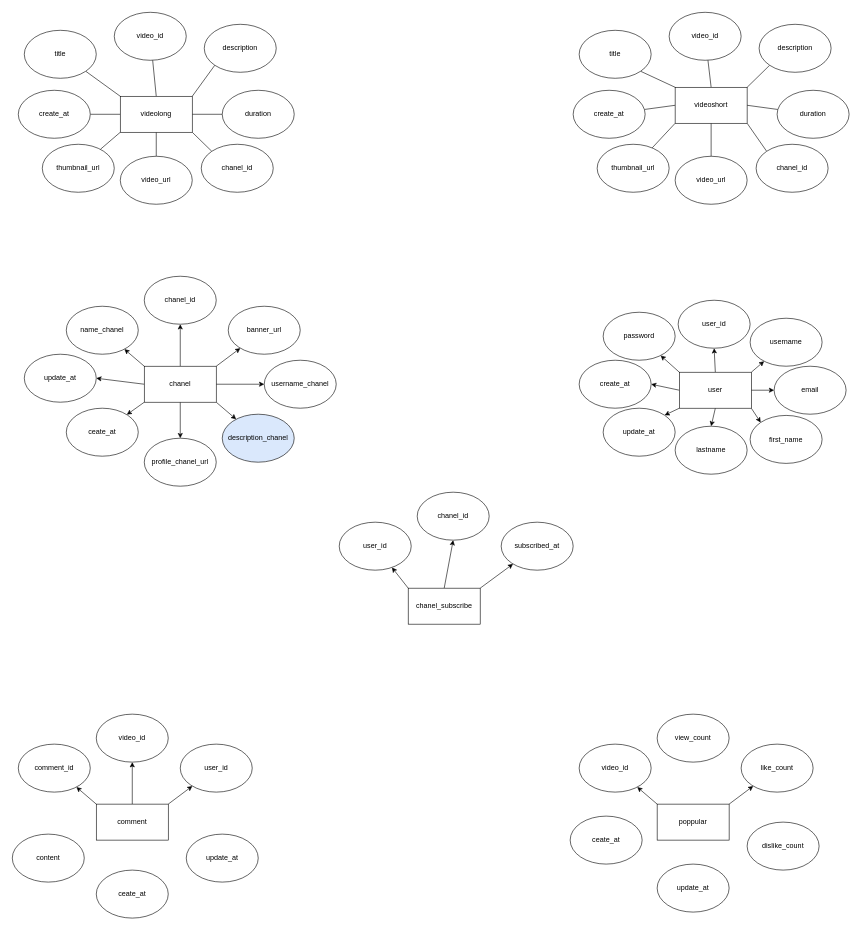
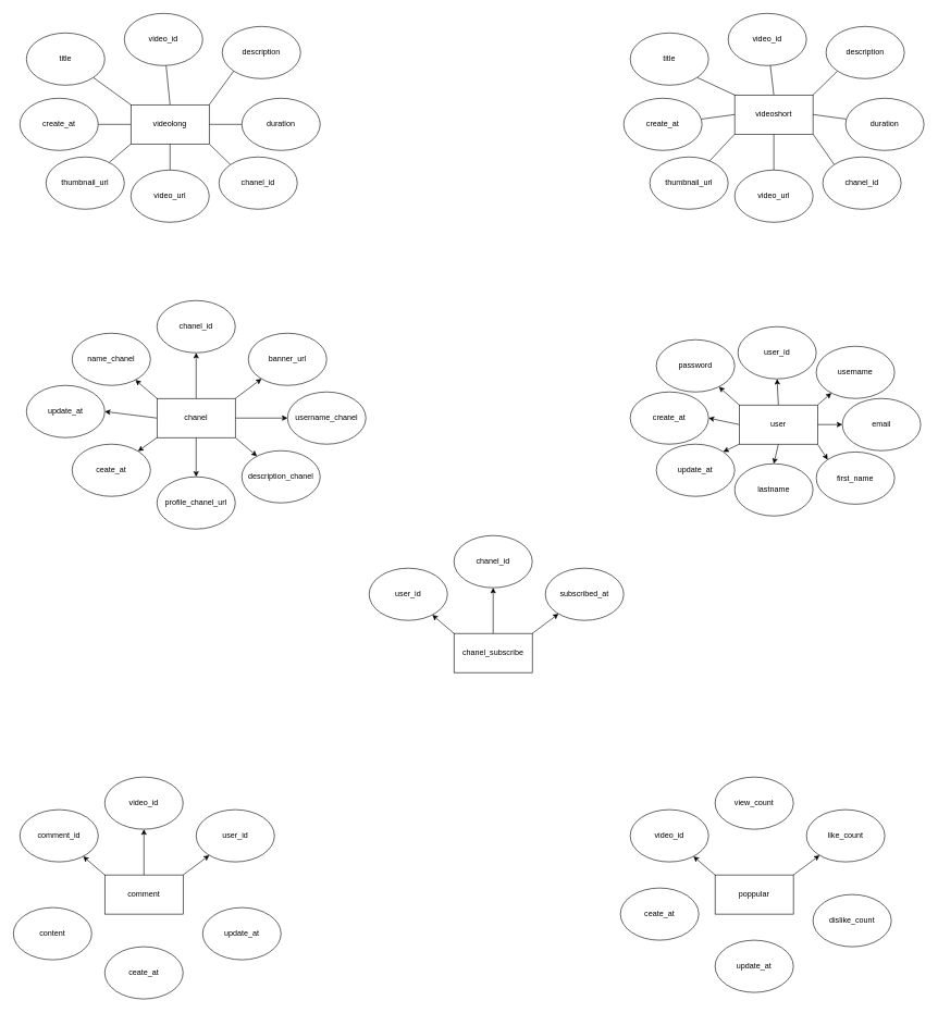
- <mxCell id="57" value="&lt;div&gt;description_chanel&lt;/div&gt;" style="ellipse;whiteSpace=wrap;html=1;fillColor=#dae8fc;" vertex="1" parent="1"><mxGeometry x="370" y="690" width="120" height="80" as="geometry" /></mxCell>
+ <mxCell id="57" value="&lt;div&gt;description_chanel&lt;/div&gt;" style="ellipse;whiteSpace=wrap;html=1;" vertex="1" parent="1"><mxGeometry x="370" y="690" width="120" height="80" as="geometry" /></mxCell>
- <mxCell id="65" value="chanel_subscribe" style="rounded=0;whiteSpace=wrap;html=1;" vertex="1" parent="1"><mxGeometry x="680" y="980" width="120" height="60" as="geometry" /></mxCell>
+ <mxCell id="65" value="chanel_subscribe" style="rounded=0;whiteSpace=wrap;html=1;" vertex="1" parent="1"><mxGeometry x="695" y="970" width="120" height="60" as="geometry" /></mxCell>
